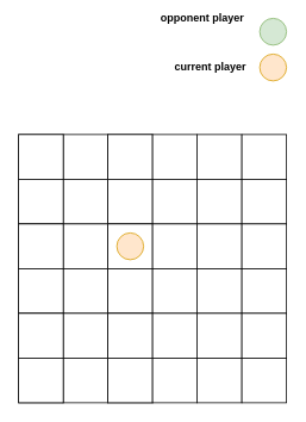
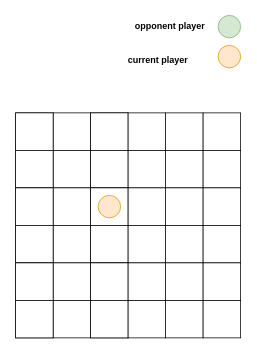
- <mxCell id="55" value="&lt;b&gt;opponent player&lt;/b&gt;" style="text;html=1;strokeColor=none;fillColor=none;align=center;verticalAlign=middle;whiteSpace=wrap;rounded=0;" vertex="1" parent="1"><mxGeometry x="171" y="5" width="110" height="30" as="geometry" /></mxCell>
+ <mxCell id="55" value="&lt;b&gt;opponent player&lt;/b&gt;" style="text;html=1;strokeColor=none;fillColor=none;align=center;verticalAlign=middle;whiteSpace=wrap;rounded=0;" vertex="1" parent="1"><mxGeometry x="171" y="20" width="110" height="30" as="geometry" /></mxCell>
- <mxCell id="53" value="&lt;b&gt;current player&lt;/b&gt;" style="text;html=1;strokeColor=none;fillColor=none;align=center;verticalAlign=middle;whiteSpace=wrap;rounded=0;" vertex="1" parent="1"><mxGeometry x="180" y="60" width="110" height="30" as="geometry" /></mxCell>
+ <mxCell id="53" value="&lt;b&gt;current player&lt;/b&gt;" style="text;html=1;strokeColor=none;fillColor=none;align=center;verticalAlign=middle;whiteSpace=wrap;rounded=0;" vertex="1" parent="1"><mxGeometry x="155" y="65" width="110" height="30" as="geometry" /></mxCell>
